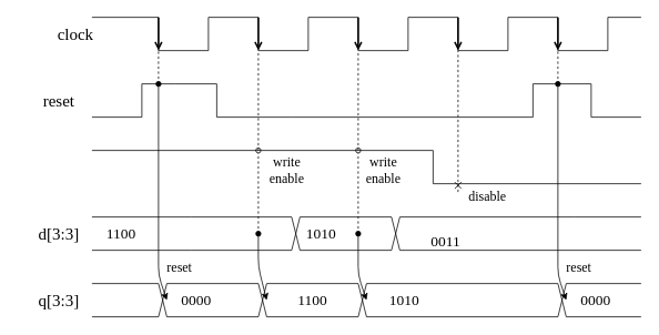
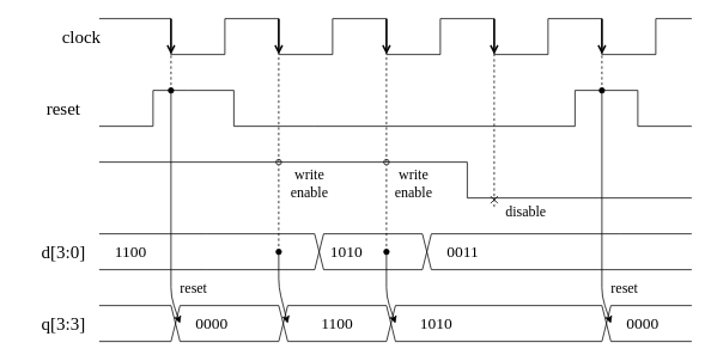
- <mxCell id="6" value="d[3:3]" style="text;html=1;align=center;verticalAlign=middle;resizable=0;points=[];autosize=1;strokeColor=none;fillColor=none;fontFamily=Lucida Console;fontSize=20;" vertex="1" parent="1"><mxGeometry x="20" y="260" width="100" height="40" as="geometry" /></mxCell>
+ <mxCell id="6" value="d[3:0]" style="text;html=1;align=center;verticalAlign=middle;resizable=0;points=[];autosize=1;strokeColor=none;fillColor=none;fontFamily=Lucida Console;fontSize=20;" vertex="1" parent="1"><mxGeometry x="20" y="260" width="100" height="40" as="geometry" /></mxCell>
- <mxCell id="20" value="0011" style="text;html=1;align=center;verticalAlign=middle;resizable=0;points=[];autosize=1;strokeColor=none;fillColor=none;fontFamily=Lucida Console;fontSize=18;" vertex="1" parent="1"><mxGeometry x="500" y="270" width="70" height="40" as="geometry" /></mxCell>
+ <mxCell id="20" value="0011" style="text;html=1;align=center;verticalAlign=middle;resizable=0;points=[];autosize=1;strokeColor=none;fillColor=none;fontFamily=Lucida Console;fontSize=18;" vertex="1" parent="1"><mxGeometry x="480" y="260" width="70" height="40" as="geometry" /></mxCell>
